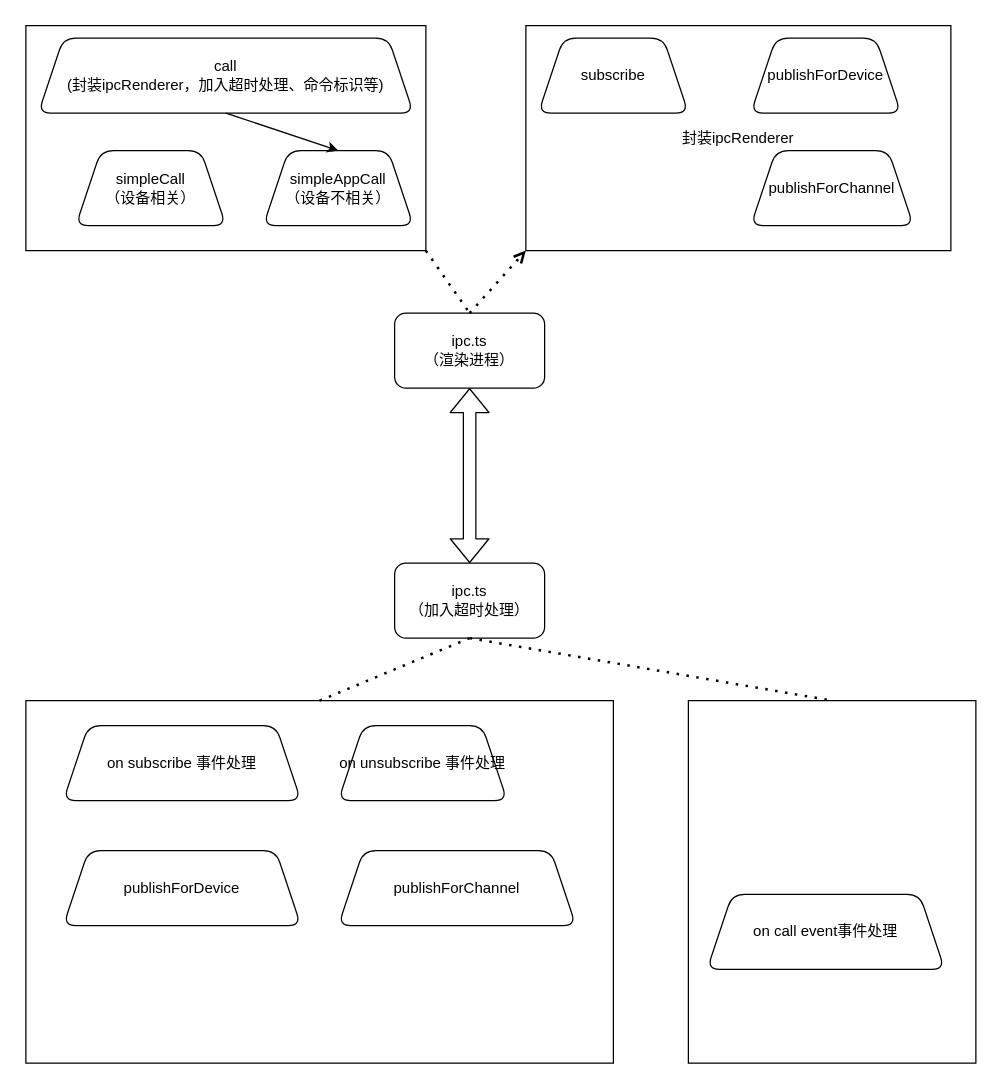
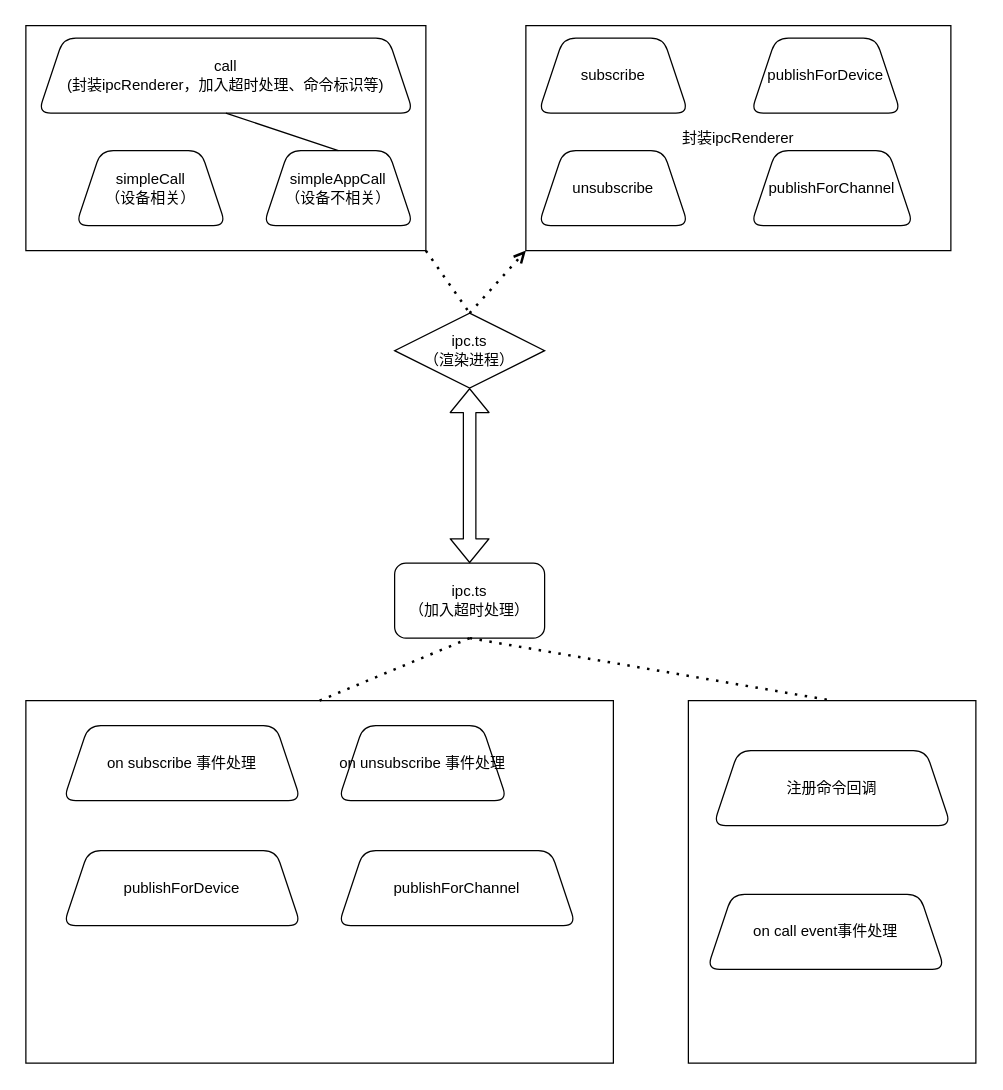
- <mxCell id="13" value="" style="endArrow=classic;html=1;exitX=0.5;exitY=1;exitDx=0;exitDy=0;entryX=0.5;entryY=0;entryDx=0;entryDy=0;" edge="1" parent="1" source="12" target="11"><mxGeometry width="50" height="50" relative="1" as="geometry"><mxPoint x="400" y="120" as="sourcePoint" /><mxPoint x="380" y="180" as="targetPoint" /></mxGeometry></mxCell>
+ <mxCell id="13" value="" style="endArrow=none;html=1;exitX=0.5;exitY=1;exitDx=0;exitDy=0;entryX=0.5;entryY=0;entryDx=0;entryDy=0;" edge="1" parent="1" source="12" target="11"><mxGeometry width="50" height="50" relative="1" as="geometry"><mxPoint x="400" y="120" as="sourcePoint" /><mxPoint x="380" y="180" as="targetPoint" /></mxGeometry></mxCell>
+ <mxCell id="6" value="unsubscribe" style="shape=trapezoid;perimeter=trapezoidPerimeter;whiteSpace=wrap;html=1;fixedSize=1;rounded=1;" vertex="1" parent="1"><mxGeometry x="430" y="120" width="120" height="60" as="geometry" /></mxCell>
- <mxCell id="2" value="ipc.ts&lt;br&gt;（渲染进程）" style="rounded=1;whiteSpace=wrap;html=1;" vertex="1" parent="1"><mxGeometry x="315" y="250" width="120" height="60" as="geometry" /></mxCell>
+ <mxCell id="2" value="ipc.ts&lt;br&gt;（渲染进程）" style="rhombus;whiteSpace=wrap;html=1;" vertex="1" parent="1"><mxGeometry x="315" y="250" width="120" height="60" as="geometry" /></mxCell>
+ <mxCell id="22" value="注册命令回调" style="shape=trapezoid;perimeter=trapezoidPerimeter;whiteSpace=wrap;html=1;fixedSize=1;rounded=1;" vertex="1" parent="1"><mxGeometry x="570" y="600" width="190" height="60" as="geometry" /></mxCell>
